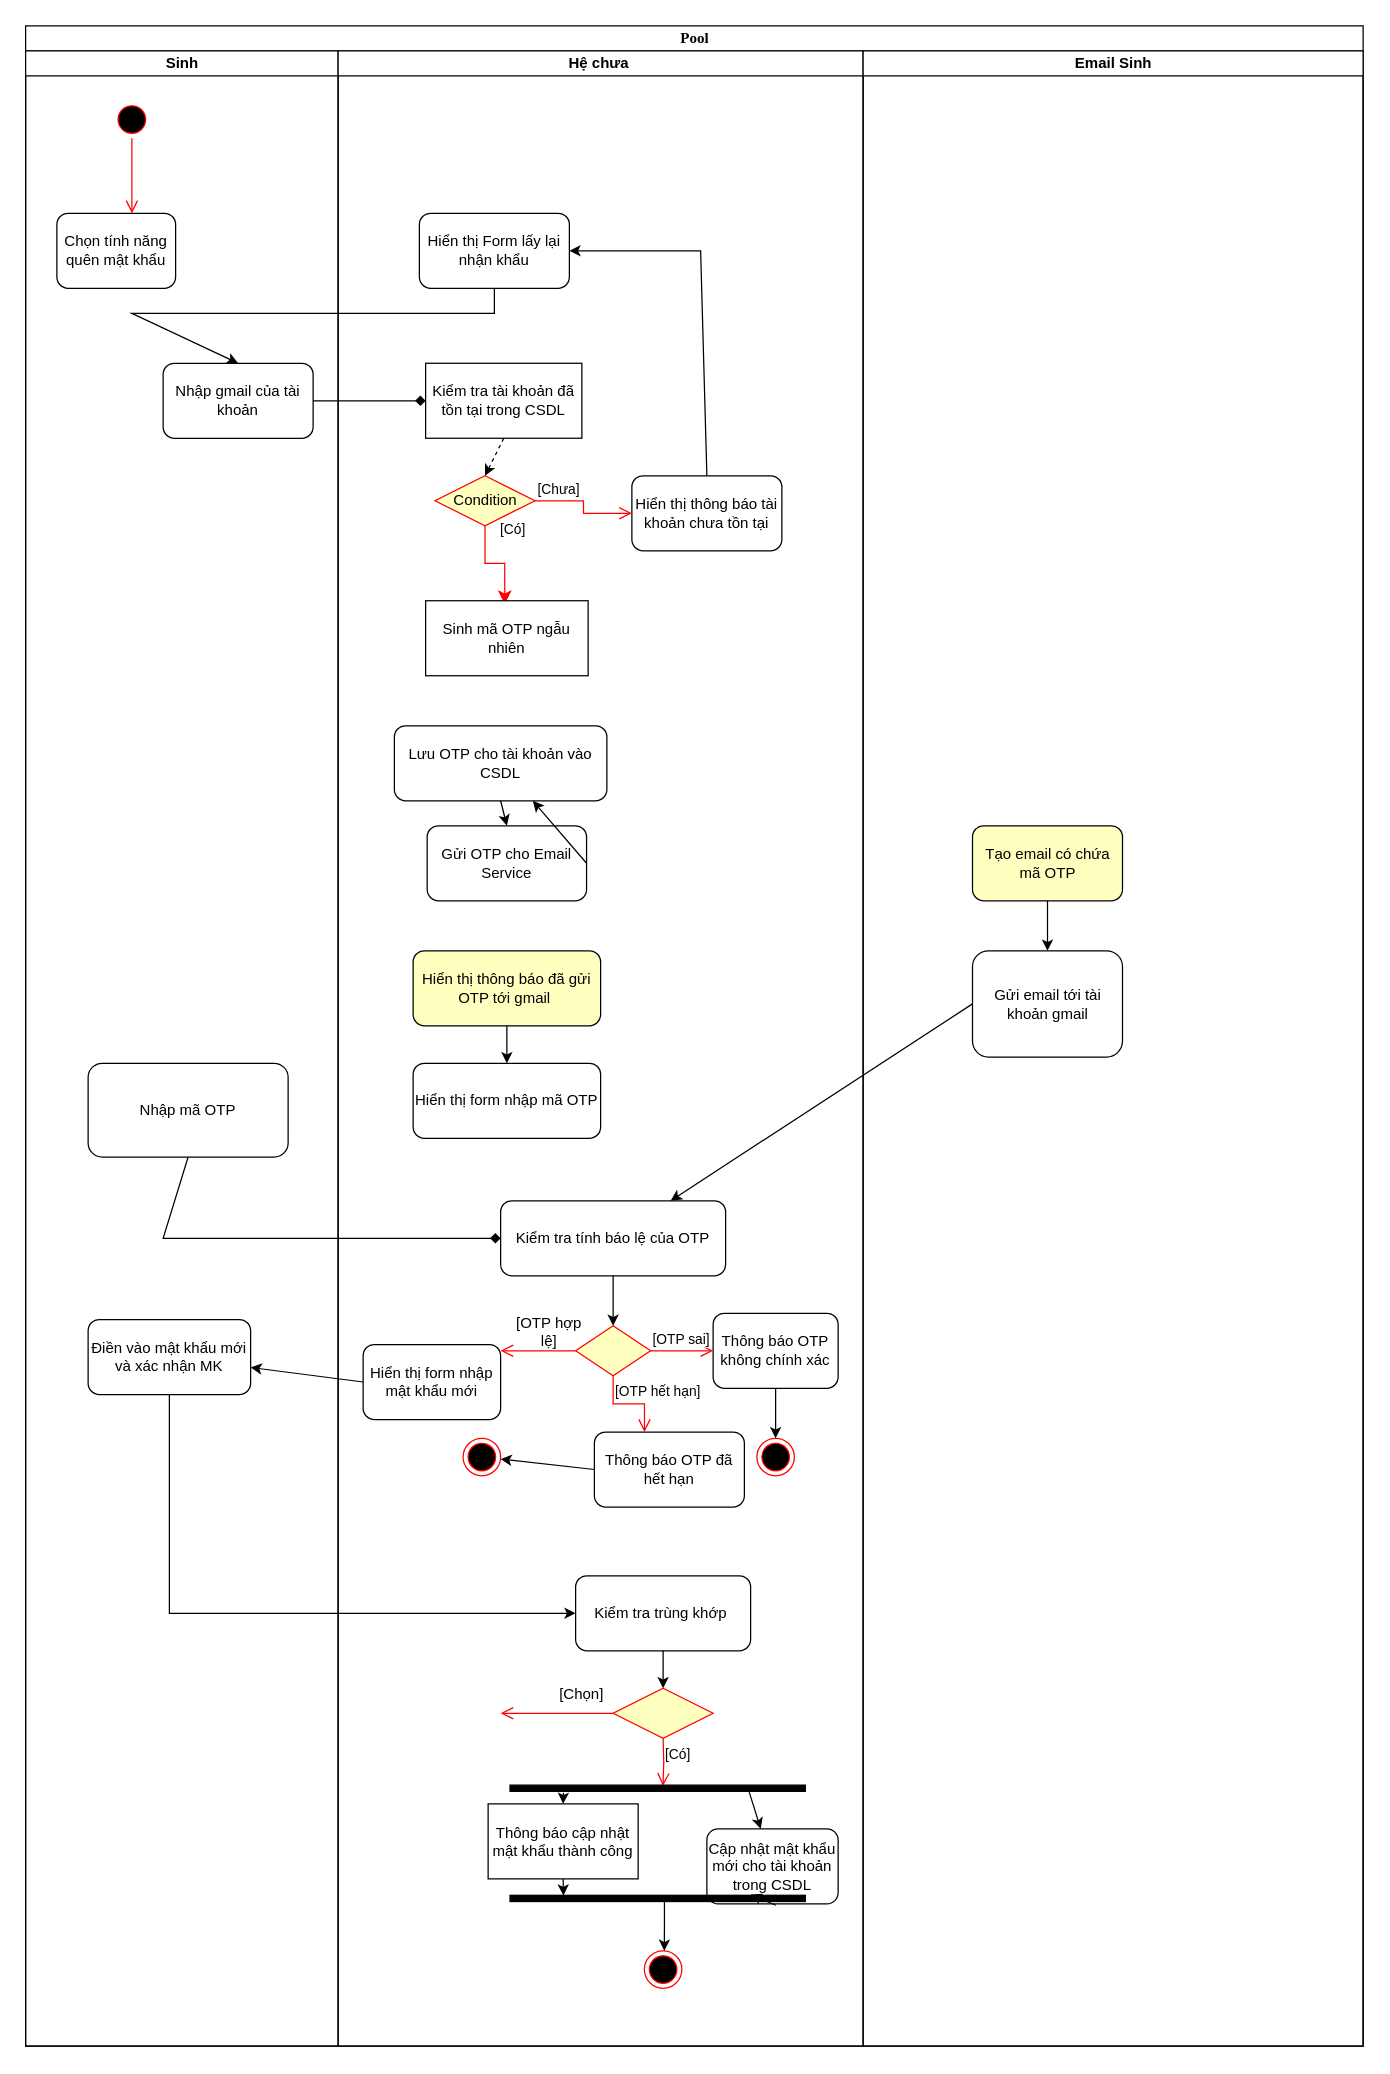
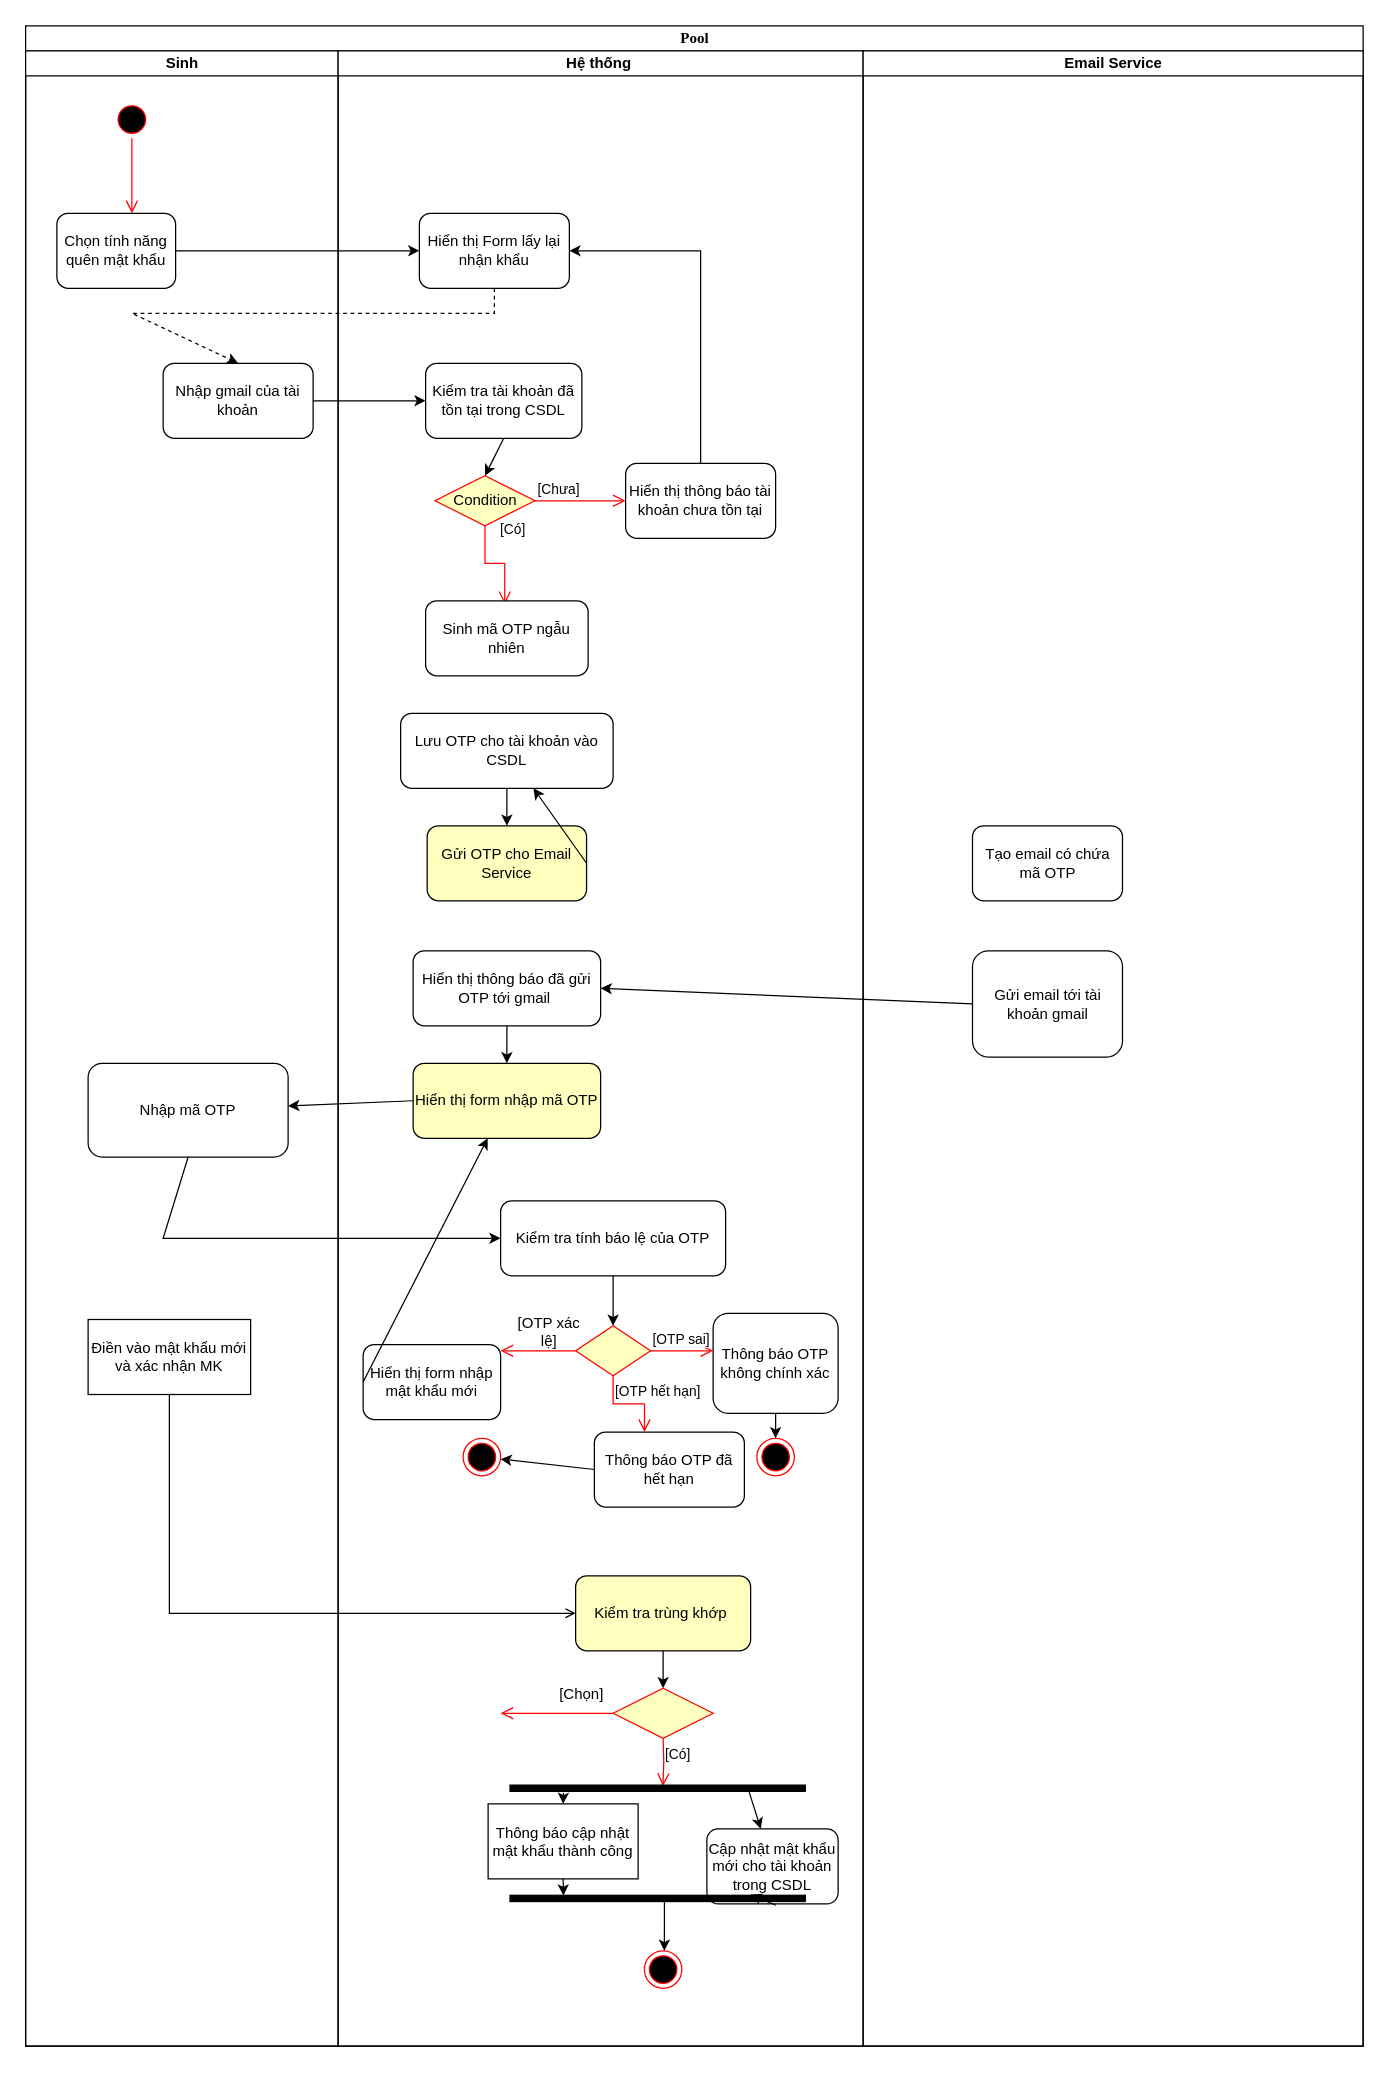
- <mxCell id="10" value="Hệ chưa&amp;nbsp;" style="swimlane;html=1;startSize=20;" parent="2" vertex="1"><mxGeometry x="250" y="20" width="420" height="1596.255" as="geometry" /></mxCell>
+ <mxCell id="10" value="Hệ thống&amp;nbsp;" style="swimlane;html=1;startSize=20;" parent="2" vertex="1"><mxGeometry x="250" y="20" width="420" height="1596.255" as="geometry" /></mxCell>
- <mxCell id="53" value="Email Sinh" style="swimlane;html=1;startSize=20;" parent="2" vertex="1"><mxGeometry x="670" y="20" width="400" height="1596.255" as="geometry" /></mxCell>
+ <mxCell id="53" value="Email Service" style="swimlane;html=1;startSize=20;" parent="2" vertex="1"><mxGeometry x="670" y="20" width="400" height="1596.255" as="geometry" /></mxCell>
+ <mxCell id="57" value="" style="endArrow=classic;html=1;rounded=0;exitX=1;exitY=0.5;exitDx=0;exitDy=0;entryX=0;entryY=0.5;entryDx=0;entryDy=0;" edge="1" parent="2" source="6" target="11"><mxGeometry width="50" height="50" relative="1" as="geometry"><mxPoint x="360" y="320" as="sourcePoint" /><mxPoint x="410" y="270" as="targetPoint" /></mxGeometry></mxCell>
- <mxCell id="58" value="" style="endArrow=classic;html=1;rounded=0;exitX=0.5;exitY=1;exitDx=0;exitDy=0;entryX=0.5;entryY=0;entryDx=0;entryDy=0;" edge="1" parent="2" source="11" target="7"><mxGeometry width="50" height="50" relative="1" as="geometry"><mxPoint x="360" y="320" as="sourcePoint" /><mxPoint x="410" y="270" as="targetPoint" /><Array as="points"><mxPoint x="375" y="230" /><mxPoint x="85" y="230" /></Array></mxGeometry></mxCell>
+ <mxCell id="58" value="" style="endArrow=classic;html=1;rounded=0;exitX=0.5;exitY=1;exitDx=0;exitDy=0;entryX=0.5;entryY=0;entryDx=0;entryDy=0;dashed=1;" edge="1" parent="2" source="11" target="7"><mxGeometry width="50" height="50" relative="1" as="geometry"><mxPoint x="360" y="320" as="sourcePoint" /><mxPoint x="410" y="270" as="targetPoint" /><Array as="points"><mxPoint x="375" y="230" /><mxPoint x="85" y="230" /></Array></mxGeometry></mxCell>
- <mxCell id="59" value="" style="endArrow=diamond;html=1;rounded=0;exitX=1;exitY=0.5;exitDx=0;exitDy=0;entryX=0;entryY=0.5;entryDx=0;entryDy=0;" edge="1" parent="2" source="7" target="12"><mxGeometry width="50" height="50" relative="1" as="geometry"><mxPoint x="340" y="290" as="sourcePoint" /><mxPoint x="300" y="270" as="targetPoint" /></mxGeometry></mxCell>
+ <mxCell id="59" value="" style="endArrow=classic;html=1;rounded=0;exitX=1;exitY=0.5;exitDx=0;exitDy=0;entryX=0;entryY=0.5;entryDx=0;entryDy=0;" edge="1" parent="2" source="7" target="12"><mxGeometry width="50" height="50" relative="1" as="geometry"><mxPoint x="340" y="290" as="sourcePoint" /><mxPoint x="300" y="270" as="targetPoint" /></mxGeometry></mxCell>
- <mxCell id="12" value="Kiểm tra tài khoản đã tồn tại trong CSDL" style="whiteSpace=wrap;html=1;rounded=0;" vertex="1" parent="10"><mxGeometry x="70" y="250" width="125" height="60" as="geometry" /></mxCell>
+ <mxCell id="12" value="Kiểm tra tài khoản đã tồn tại trong CSDL" style="rounded=1;whiteSpace=wrap;html=1;" vertex="1" parent="10"><mxGeometry x="70" y="250" width="125" height="60" as="geometry" /></mxCell>
- <mxCell id="14" value="" style="endArrow=classic;html=1;rounded=0;exitX=0.5;exitY=1;exitDx=0;exitDy=0;entryX=0.5;entryY=0;entryDx=0;entryDy=0;dashed=1;" edge="1" parent="10" source="12" target="13"><mxGeometry width="50" height="50" relative="1" as="geometry"><mxPoint x="110" y="200" as="sourcePoint" /><mxPoint x="160" y="150" as="targetPoint" /></mxGeometry></mxCell>
+ <mxCell id="14" value="" style="endArrow=classic;html=1;rounded=0;exitX=0.5;exitY=1;exitDx=0;exitDy=0;entryX=0.5;entryY=0;entryDx=0;entryDy=0;" edge="1" parent="10" source="12" target="13"><mxGeometry width="50" height="50" relative="1" as="geometry"><mxPoint x="110" y="200" as="sourcePoint" /><mxPoint x="160" y="150" as="targetPoint" /></mxGeometry></mxCell>
- <mxCell id="15" value="Hiển thị thông báo tài khoản chưa tồn tại" style="rounded=1;whiteSpace=wrap;html=1;" vertex="1" parent="10"><mxGeometry x="235" y="340" width="120" height="60" as="geometry" /></mxCell>
+ <mxCell id="15" value="Hiển thị thông báo tài khoản chưa tồn tại" style="rounded=1;whiteSpace=wrap;html=1;" vertex="1" parent="10"><mxGeometry x="230" y="330" width="120" height="60" as="geometry" /></mxCell>
- <mxCell id="17" value="[Có]" style="edgeStyle=orthogonalEdgeStyle;html=1;align=left;verticalAlign=top;endArrow=classic;endSize=8;strokeColor=#ff0000;rounded=0;entryX=0.487;entryY=0.045;entryDx=0;entryDy=0;entryPerimeter=0;" edge="1" source="13" parent="10" target="21"><mxGeometry x="-1" y="14" relative="1" as="geometry"><mxPoint x="132.995" y="437.855" as="targetPoint" /><mxPoint x="-4" y="-10" as="offset" /></mxGeometry></mxCell>
+ <mxCell id="17" value="[Có]" style="edgeStyle=orthogonalEdgeStyle;html=1;align=left;verticalAlign=top;endArrow=open;endSize=8;strokeColor=#ff0000;rounded=0;entryX=0.487;entryY=0.045;entryDx=0;entryDy=0;entryPerimeter=0;" edge="1" source="13" parent="10" target="21"><mxGeometry x="-1" y="14" relative="1" as="geometry"><mxPoint x="132.995" y="437.855" as="targetPoint" /><mxPoint x="-4" y="-10" as="offset" /></mxGeometry></mxCell>
- <mxCell id="21" value="Sinh mã OTP ngẫu nhiên" style="whiteSpace=wrap;html=1;rounded=0;" vertex="1" parent="10"><mxGeometry x="70" y="440" width="130" height="60" as="geometry" /></mxCell>
+ <mxCell id="21" value="Sinh mã OTP ngẫu nhiên" style="rounded=1;whiteSpace=wrap;html=1;" vertex="1" parent="10"><mxGeometry x="70" y="440" width="130" height="60" as="geometry" /></mxCell>
- <mxCell id="22" value="Lưu OTP cho tài khoản vào CSDL" style="rounded=1;whiteSpace=wrap;html=1;" vertex="1" parent="10"><mxGeometry x="45" y="540" width="170" height="60" as="geometry" /></mxCell>
+ <mxCell id="22" value="Lưu OTP cho tài khoản vào CSDL" style="rounded=1;whiteSpace=wrap;html=1;" vertex="1" parent="10"><mxGeometry x="50" y="530" width="170" height="60" as="geometry" /></mxCell>
- <mxCell id="19" value="Gửi OTP cho Email Service" style="rounded=1;whiteSpace=wrap;html=1;" vertex="1" parent="10"><mxGeometry x="71.25" y="620" width="127.5" height="60" as="geometry" /></mxCell>
+ <mxCell id="19" value="Gửi OTP cho Email Service" style="rounded=1;whiteSpace=wrap;html=1;fillColor=#ffffc0;" vertex="1" parent="10"><mxGeometry x="71.25" y="620" width="127.5" height="60" as="geometry" /></mxCell>
- <mxCell id="54" value="Tạo email có chứa mã OTP" style="rounded=1;whiteSpace=wrap;html=1;fillColor=#ffffc0;" vertex="1" parent="53"><mxGeometry x="87.5" y="620" width="120" height="60" as="geometry" /></mxCell>
+ <mxCell id="54" value="Tạo email có chứa mã OTP" style="rounded=1;whiteSpace=wrap;html=1;" vertex="1" parent="53"><mxGeometry x="87.5" y="620" width="120" height="60" as="geometry" /></mxCell>
- <mxCell id="56" value="" style="endArrow=classic;html=1;rounded=0;exitX=0.5;exitY=1;exitDx=0;exitDy=0;entryX=0.5;entryY=0;entryDx=0;entryDy=0;" edge="1" parent="53" source="54" target="55"><mxGeometry width="50" height="50" relative="1" as="geometry"><mxPoint x="-120" y="610" as="sourcePoint" /><mxPoint x="-70" y="560" as="targetPoint" /></mxGeometry></mxCell>
- <mxCell id="23" value="Hiển thị thông báo đã gửi OTP tới gmail&amp;nbsp;" style="rounded=1;whiteSpace=wrap;html=1;fillColor=#ffffc0;" vertex="1" parent="10"><mxGeometry x="60" y="720" width="150" height="60" as="geometry" /></mxCell>
+ <mxCell id="23" value="Hiển thị thông báo đã gửi OTP tới gmail&amp;nbsp;" style="rounded=1;whiteSpace=wrap;html=1;" vertex="1" parent="10"><mxGeometry x="60" y="720" width="150" height="60" as="geometry" /></mxCell>
- <mxCell id="61" value="" style="endArrow=classic;html=1;rounded=0;exitX=0;exitY=0.5;exitDx=0;exitDy=0;" edge="1" parent="2" source="55" target="25"><mxGeometry width="50" height="50" relative="1" as="geometry"><mxPoint x="430" y="740" as="sourcePoint" /><mxPoint x="480" y="690" as="targetPoint" /></mxGeometry></mxCell>
+ <mxCell id="61" value="" style="endArrow=classic;html=1;rounded=0;exitX=0;exitY=0.5;exitDx=0;exitDy=0;entryX=1;entryY=0.5;entryDx=0;entryDy=0;" edge="1" parent="2" source="55" target="23"><mxGeometry width="50" height="50" relative="1" as="geometry"><mxPoint x="430" y="740" as="sourcePoint" /><mxPoint x="480" y="690" as="targetPoint" /></mxGeometry></mxCell>
- <mxCell id="24" value="Hiển thị form nhập mã OTP" style="rounded=1;whiteSpace=wrap;html=1;" vertex="1" parent="10"><mxGeometry x="60" y="810" width="150" height="60" as="geometry" /></mxCell>
+ <mxCell id="24" value="Hiển thị form nhập mã OTP" style="rounded=1;whiteSpace=wrap;html=1;fillColor=#ffffc0;" vertex="1" parent="10"><mxGeometry x="60" y="810" width="150" height="60" as="geometry" /></mxCell>
+ <mxCell id="62" value="" style="endArrow=classic;html=1;rounded=0;exitX=0;exitY=0.5;exitDx=0;exitDy=0;" edge="1" parent="2" source="24" target="8"><mxGeometry width="50" height="50" relative="1" as="geometry"><mxPoint x="320" y="950" as="sourcePoint" /><mxPoint x="160" y="860" as="targetPoint" /></mxGeometry></mxCell>
- <mxCell id="63" value="" style="endArrow=diamond;html=1;rounded=0;exitX=0.5;exitY=1;exitDx=0;exitDy=0;entryX=0;entryY=0.5;entryDx=0;entryDy=0;" edge="1" parent="2" source="8" target="25"><mxGeometry width="50" height="50" relative="1" as="geometry"><mxPoint x="270" y="980" as="sourcePoint" /><mxPoint x="320" y="930" as="targetPoint" /><Array as="points"><mxPoint x="110" y="970" /></Array></mxGeometry></mxCell>
+ <mxCell id="63" value="" style="endArrow=classic;html=1;rounded=0;exitX=0.5;exitY=1;exitDx=0;exitDy=0;entryX=0;entryY=0.5;entryDx=0;entryDy=0;" edge="1" parent="2" source="8" target="25"><mxGeometry width="50" height="50" relative="1" as="geometry"><mxPoint x="270" y="980" as="sourcePoint" /><mxPoint x="320" y="930" as="targetPoint" /><Array as="points"><mxPoint x="110" y="970" /></Array></mxGeometry></mxCell>
- <mxCell id="37" value="[OTP hợp lệ]" style="text;html=1;align=center;verticalAlign=middle;whiteSpace=wrap;rounded=0;" vertex="1" parent="10"><mxGeometry x="138.75" y="1010" width="60" height="30" as="geometry" /></mxCell>
+ <mxCell id="37" value="[OTP xác lệ]" style="text;html=1;align=center;verticalAlign=middle;whiteSpace=wrap;rounded=0;" vertex="1" parent="10"><mxGeometry x="138.75" y="1010" width="60" height="30" as="geometry" /></mxCell>
- <mxCell id="30" value="Thông báo OTP không chính xác" style="rounded=1;whiteSpace=wrap;html=1;" vertex="1" parent="10"><mxGeometry x="300" y="1010" width="100" height="60" as="geometry" /></mxCell>
+ <mxCell id="30" value="Thông báo OTP không chính xác" style="rounded=1;whiteSpace=wrap;html=1;" vertex="1" parent="10"><mxGeometry x="300" y="1010" width="100" height="80" as="geometry" /></mxCell>
- <mxCell id="9" value="Điền vào mật khẩu mới và xác nhận MK" style="rounded=1;whiteSpace=wrap;html=1;" vertex="1" parent="3"><mxGeometry x="50" y="1015" width="130" height="60" as="geometry" /></mxCell>
+ <mxCell id="9" value="Điền vào mật khẩu mới và xác nhận MK" style="whiteSpace=wrap;html=1;rounded=0;" vertex="1" parent="3"><mxGeometry x="50" y="1015" width="130" height="60" as="geometry" /></mxCell>
- <mxCell id="64" value="" style="endArrow=classic;html=1;rounded=0;exitX=0;exitY=0.5;exitDx=0;exitDy=0;" edge="1" parent="2" source="36" target="9"><mxGeometry width="50" height="50" relative="1" as="geometry"><mxPoint x="170" y="1110" as="sourcePoint" /><mxPoint x="180" y="1065" as="targetPoint" /></mxGeometry></mxCell>
+ <mxCell id="64" value="" style="endArrow=classic;html=1;rounded=0;exitX=0;exitY=0.5;exitDx=0;exitDy=0;" edge="1" parent="2" source="36" target="24"><mxGeometry width="50" height="50" relative="1" as="geometry"><mxPoint x="170" y="1110" as="sourcePoint" /><mxPoint x="180" y="1065" as="targetPoint" /></mxGeometry></mxCell>
- <mxCell id="65" value="" style="endArrow=classic;html=1;rounded=0;exitX=0.5;exitY=1;exitDx=0;exitDy=0;entryX=0;entryY=0.5;entryDx=0;entryDy=0;" edge="1" parent="2" source="9" target="38"><mxGeometry width="50" height="50" relative="1" as="geometry"><mxPoint x="170" y="1200" as="sourcePoint" /><mxPoint x="290" y="1270.0" as="targetPoint" /><Array as="points"><mxPoint x="115" y="1270" /></Array></mxGeometry></mxCell>
+ <mxCell id="65" value="" style="endArrow=open;html=1;rounded=0;exitX=0.5;exitY=1;exitDx=0;exitDy=0;entryX=0;entryY=0.5;entryDx=0;entryDy=0;" edge="1" parent="2" source="9" target="38"><mxGeometry width="50" height="50" relative="1" as="geometry"><mxPoint x="170" y="1200" as="sourcePoint" /><mxPoint x="290" y="1270.0" as="targetPoint" /><Array as="points"><mxPoint x="115" y="1270" /></Array></mxGeometry></mxCell>
- <mxCell id="38" value="Kiểm tra trùng khớp&amp;nbsp;" style="rounded=1;whiteSpace=wrap;html=1;" vertex="1" parent="10"><mxGeometry x="190" y="1220" width="140" height="60" as="geometry" /></mxCell>
+ <mxCell id="38" value="Kiểm tra trùng khớp&amp;nbsp;" style="rounded=1;whiteSpace=wrap;html=1;fillColor=#ffffc0;" vertex="1" parent="10"><mxGeometry x="190" y="1220" width="140" height="60" as="geometry" /></mxCell>
